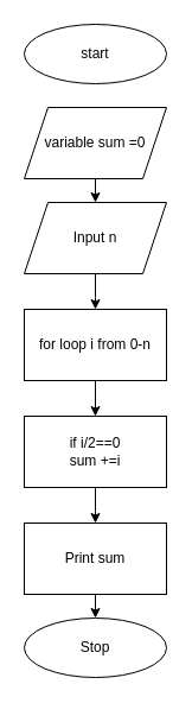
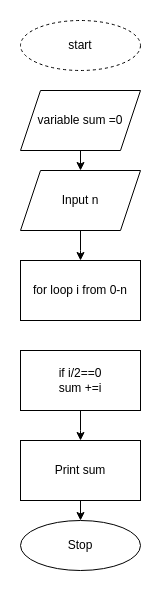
- <mxCell id="2" value="start" style="ellipse;whiteSpace=wrap;html=1;" vertex="1" parent="1"><mxGeometry x="20" y="20" width="120" height="50" as="geometry" /></mxCell>
+ <mxCell id="2" value="start" style="ellipse;whiteSpace=wrap;html=1;dashed=1;" vertex="1" parent="1"><mxGeometry x="20" y="20" width="120" height="50" as="geometry" /></mxCell>
- <mxCell id="7" style="edgeStyle=orthogonalEdgeStyle;rounded=0;orthogonalLoop=1;jettySize=auto;html=1;entryX=0.5;entryY=0;entryDx=0;entryDy=0;" edge="1" parent="1" source="8" target="10"><mxGeometry relative="1" as="geometry" /></mxCell>
